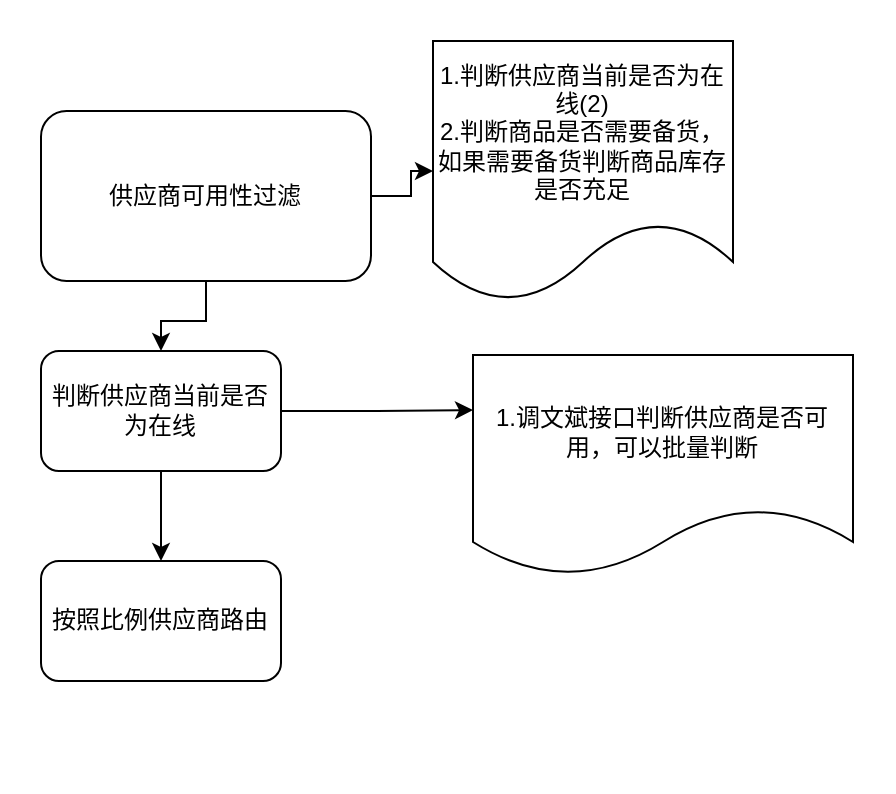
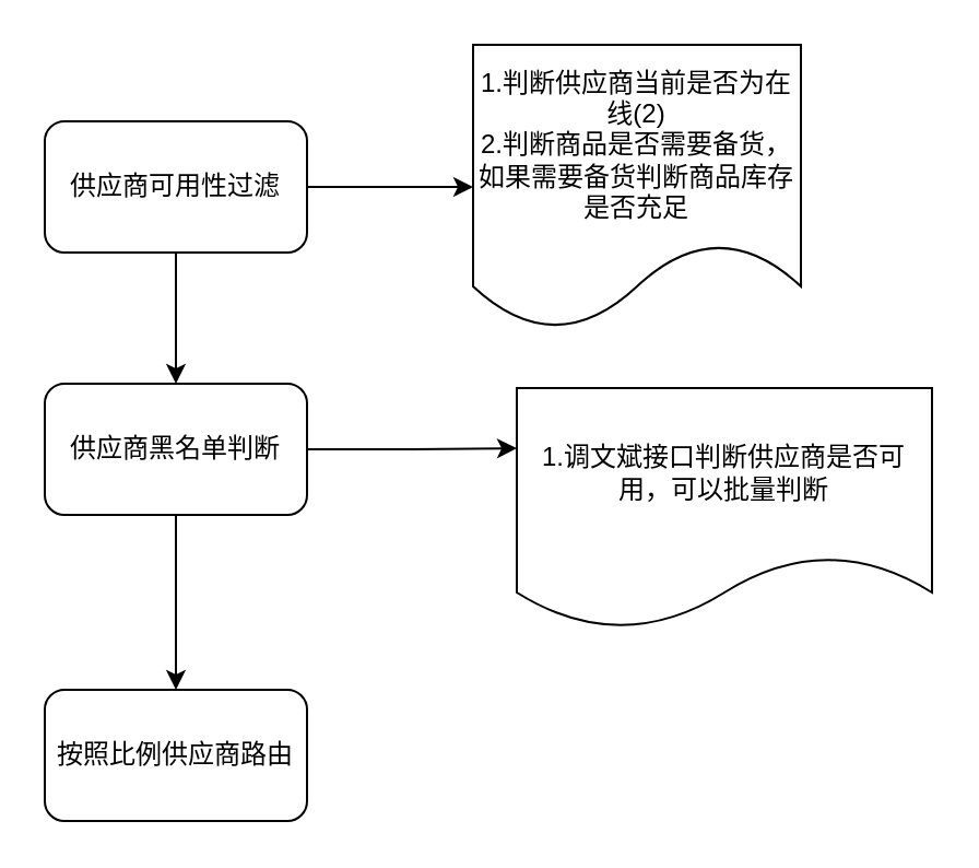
- <mxCell id="4" value="供应商可用性过滤" style="rounded=1;whiteSpace=wrap;html=1;" vertex="1" parent="1"><mxGeometry x="20" y="55" width="165" height="85" as="geometry" /></mxCell>
+ <mxCell id="4" value="供应商可用性过滤" style="rounded=1;whiteSpace=wrap;html=1;" vertex="1" parent="1"><mxGeometry x="20" y="55" width="120" height="60" as="geometry" /></mxCell>
- <mxCell id="7" value="判断供应商当前是否为在线" style="whiteSpace=wrap;html=1;rounded=1;" vertex="1" parent="1"><mxGeometry x="20" y="175" width="120" height="60" as="geometry" /></mxCell>
+ <mxCell id="7" value="供应商黑名单判断" style="whiteSpace=wrap;html=1;rounded=1;" vertex="1" parent="1"><mxGeometry x="20" y="175" width="120" height="60" as="geometry" /></mxCell>
- <mxCell id="10" value="按照比例供应商路由" style="whiteSpace=wrap;html=1;rounded=1;" vertex="1" parent="1"><mxGeometry x="20" y="280" width="120" height="60" as="geometry" /></mxCell>
+ <mxCell id="10" value="按照比例供应商路由" style="whiteSpace=wrap;html=1;rounded=1;" vertex="1" parent="1"><mxGeometry x="20" y="315" width="120" height="60" as="geometry" /></mxCell>
